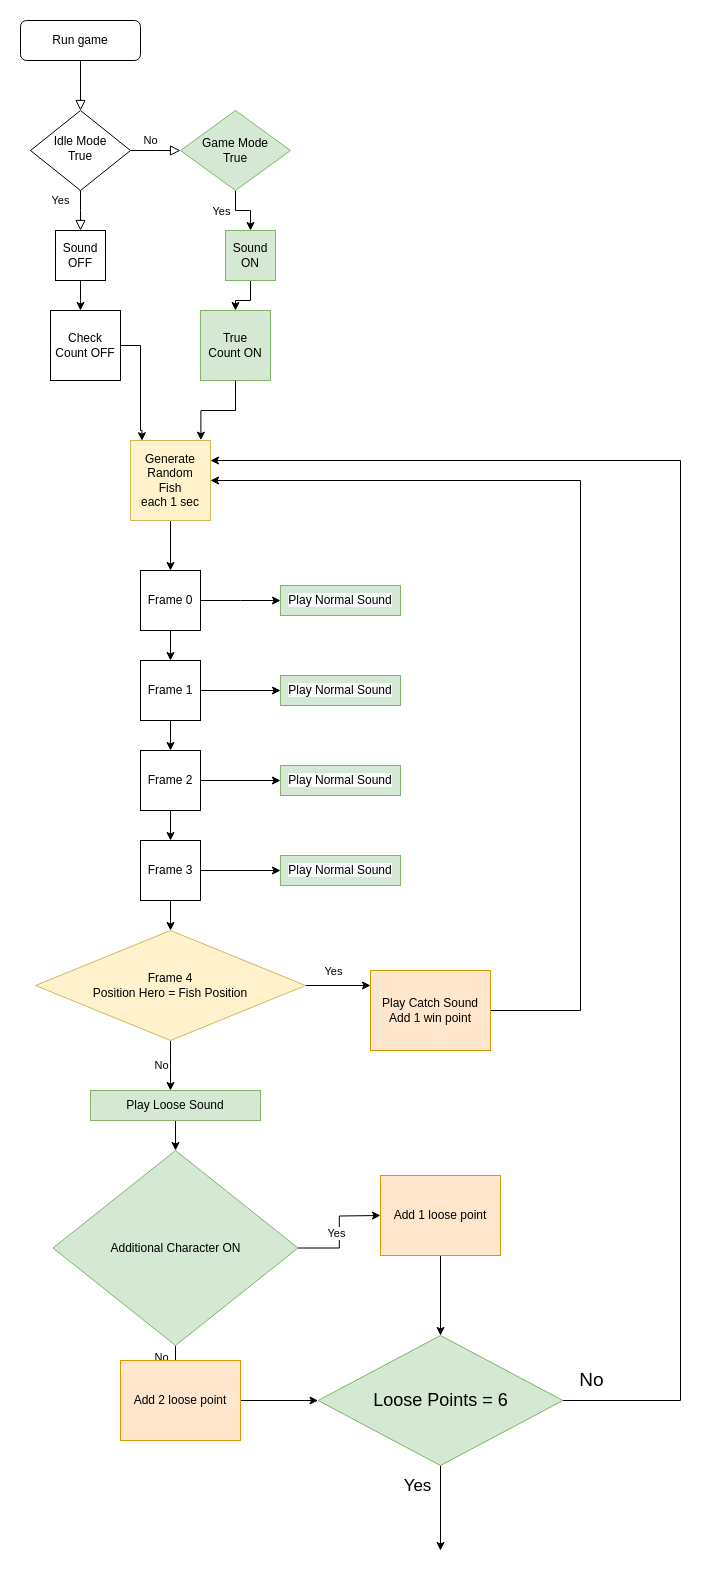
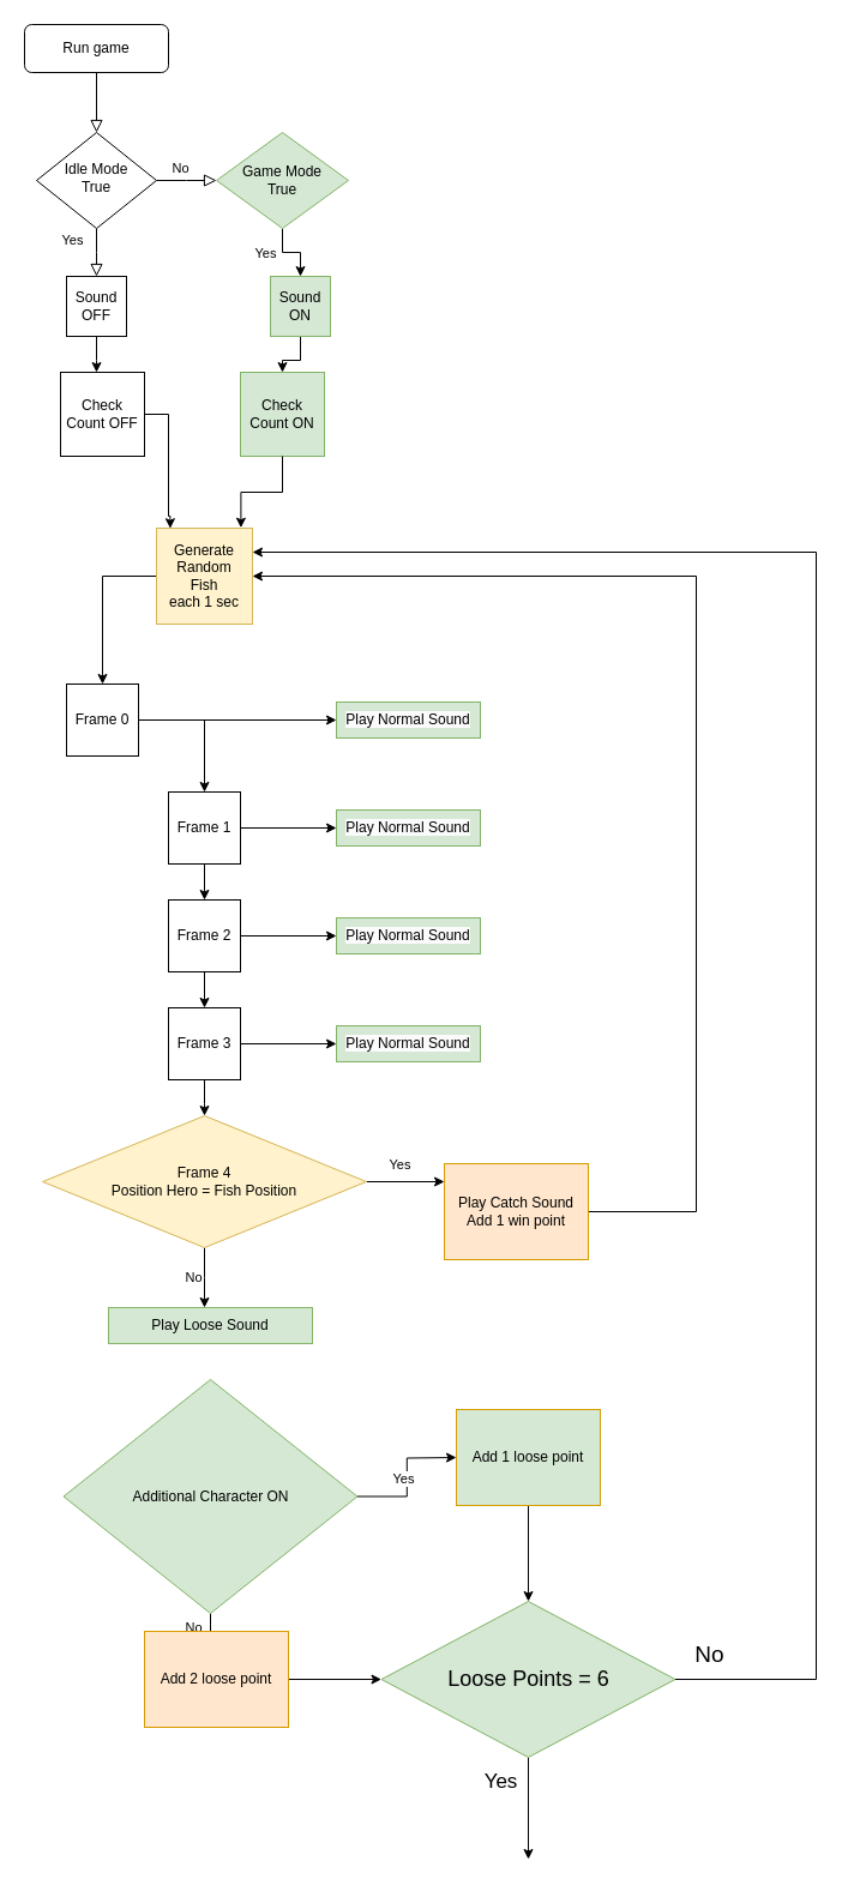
- <mxCell id="17" value="True&lt;br&gt;Count ON" style="whiteSpace=wrap;html=1;aspect=fixed;fillColor=#d5e8d4;strokeColor=#82b366;" vertex="1" parent="1"><mxGeometry x="200" y="310" width="70" height="70" as="geometry" /></mxCell>
+ <mxCell id="17" value="Check&lt;br&gt;Count ON" style="whiteSpace=wrap;html=1;aspect=fixed;fillColor=#d5e8d4;strokeColor=#82b366;" vertex="1" parent="1"><mxGeometry x="200" y="310" width="70" height="70" as="geometry" /></mxCell>
- <mxCell id="22" value="Frame 0" style="whiteSpace=wrap;html=1;aspect=fixed;" vertex="1" parent="1"><mxGeometry x="140" y="570" width="60" height="60" as="geometry" /></mxCell>
+ <mxCell id="22" value="Frame 0" style="whiteSpace=wrap;html=1;aspect=fixed;" vertex="1" parent="1"><mxGeometry x="55" y="570" width="60" height="60" as="geometry" /></mxCell>
- <mxCell id="43" style="edgeStyle=orthogonalEdgeStyle;rounded=0;orthogonalLoop=1;jettySize=auto;html=1;entryX=0.5;entryY=0;entryDx=0;entryDy=0;" edge="1" parent="1" source="44" target="49"><mxGeometry relative="1" as="geometry" /></mxCell>
- <mxCell id="51" value="Add 1 loose point" style="rounded=0;whiteSpace=wrap;html=1;fillColor=#ffe6cc;strokeColor=#d79b00;" vertex="1" parent="1"><mxGeometry x="380" y="1175" width="120" height="80" as="geometry" /></mxCell>
+ <mxCell id="51" value="Add 1 loose point" style="rounded=0;whiteSpace=wrap;html=1;fillColor=#d5e8d4;strokeColor=#d79b00;" vertex="1" parent="1"><mxGeometry x="380" y="1175" width="120" height="80" as="geometry" /></mxCell>
